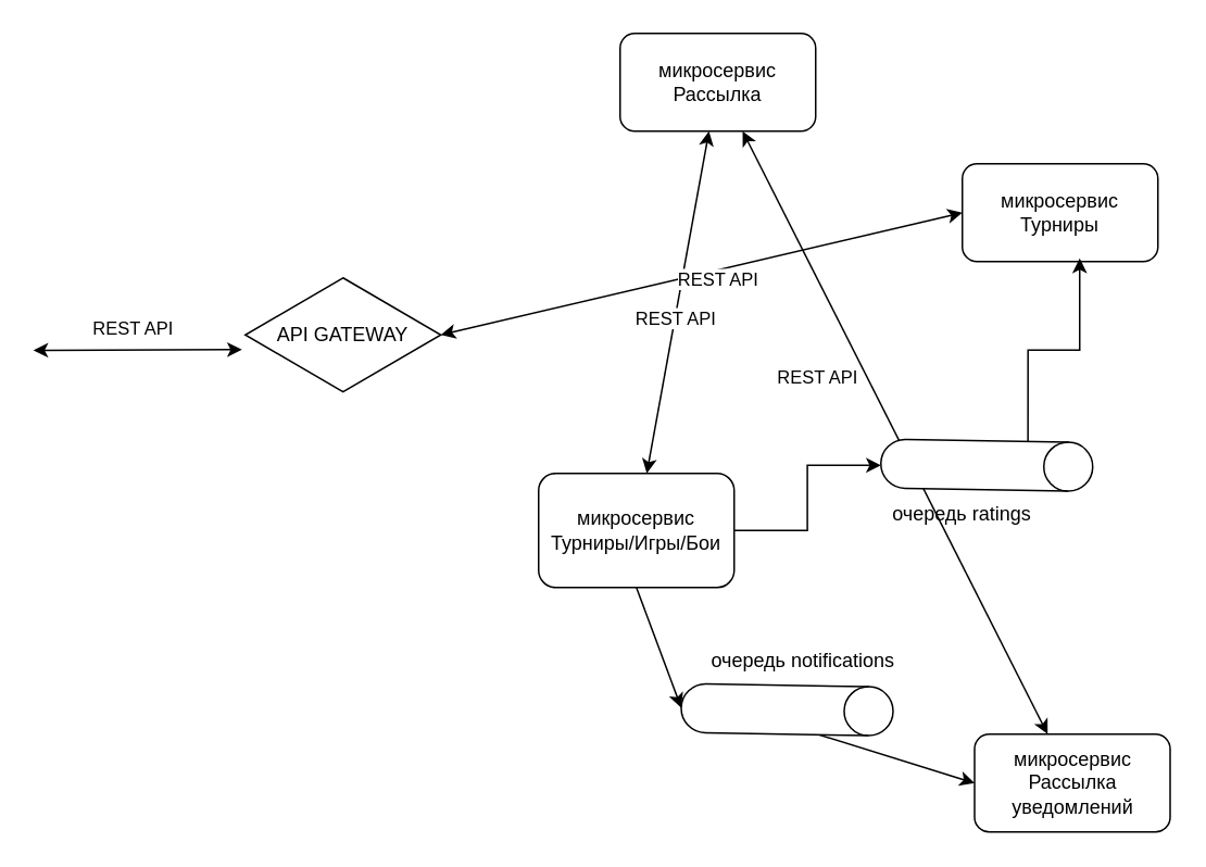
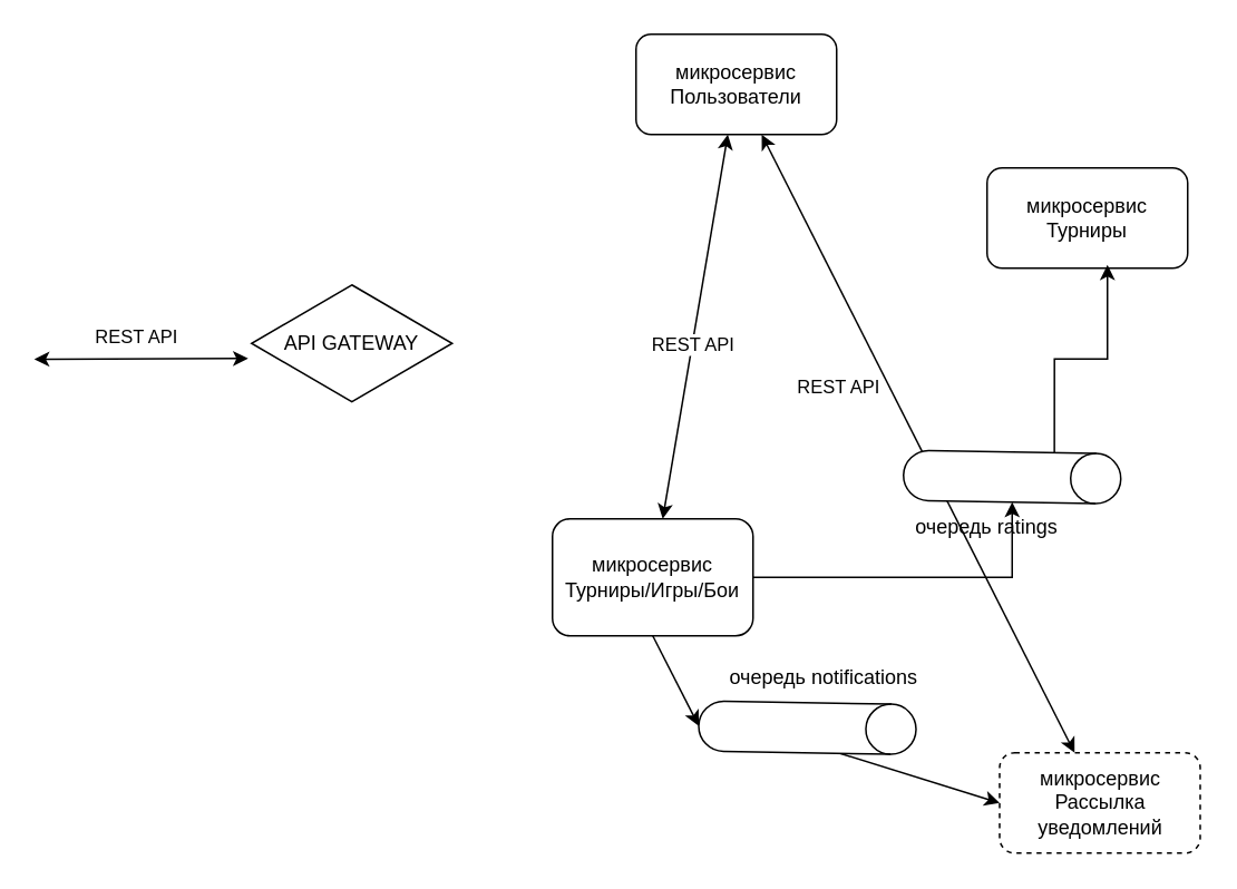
- <mxCell id="10" value="микросервис Рассылка" style="rounded=1;whiteSpace=wrap;html=1;" vertex="1" parent="1"><mxGeometry x="380" y="20" width="120" height="60" as="geometry" /></mxCell>
+ <mxCell id="10" value="микросервис Пользователи" style="rounded=1;whiteSpace=wrap;html=1;" vertex="1" parent="1"><mxGeometry x="380" y="20" width="120" height="60" as="geometry" /></mxCell>
- <mxCell id="12" value="" style="endArrow=classic;html=1;rounded=0;entryX=0;entryY=0.5;entryDx=0;entryDy=0;exitX=1;exitY=0.5;exitDx=0;exitDy=0;startArrow=classic;startFill=1;" edge="1" parent="1" source="16" target="9"><mxGeometry width="50" height="50" relative="1" as="geometry"><mxPoint x="30" y="130" as="sourcePoint" /><mxPoint x="350" y="470" as="targetPoint" /></mxGeometry></mxCell>
- <mxCell id="13" value="REST API" style="edgeLabel;html=1;align=center;verticalAlign=middle;resizable=0;points=[];" vertex="1" connectable="0" parent="12"><mxGeometry x="-0.843" y="-1" relative="1" as="geometry"><mxPoint x="144" y="-30" as="offset" /></mxGeometry></mxCell>
- <mxCell id="5" value="микросервис Турниры/Игры/Бои" style="rounded=1;whiteSpace=wrap;html=1;" parent="1" vertex="1"><mxGeometry x="330" y="290" width="120" height="70" as="geometry" /></mxCell>
+ <mxCell id="5" value="микросервис Турниры/Игры/Бои" style="rounded=1;whiteSpace=wrap;html=1;" parent="1" vertex="1"><mxGeometry x="330" y="310" width="120" height="70" as="geometry" /></mxCell>
- <mxCell id="8" value="микросервис Рассылка уведомлений" style="rounded=1;whiteSpace=wrap;html=1;" vertex="1" parent="1"><mxGeometry x="597.5" y="450" width="120" height="60" as="geometry" /></mxCell>
+ <mxCell id="8" value="микросервис Рассылка уведомлений" style="rounded=1;whiteSpace=wrap;html=1;dashed=1;" vertex="1" parent="1"><mxGeometry x="597.5" y="450" width="120" height="60" as="geometry" /></mxCell>
